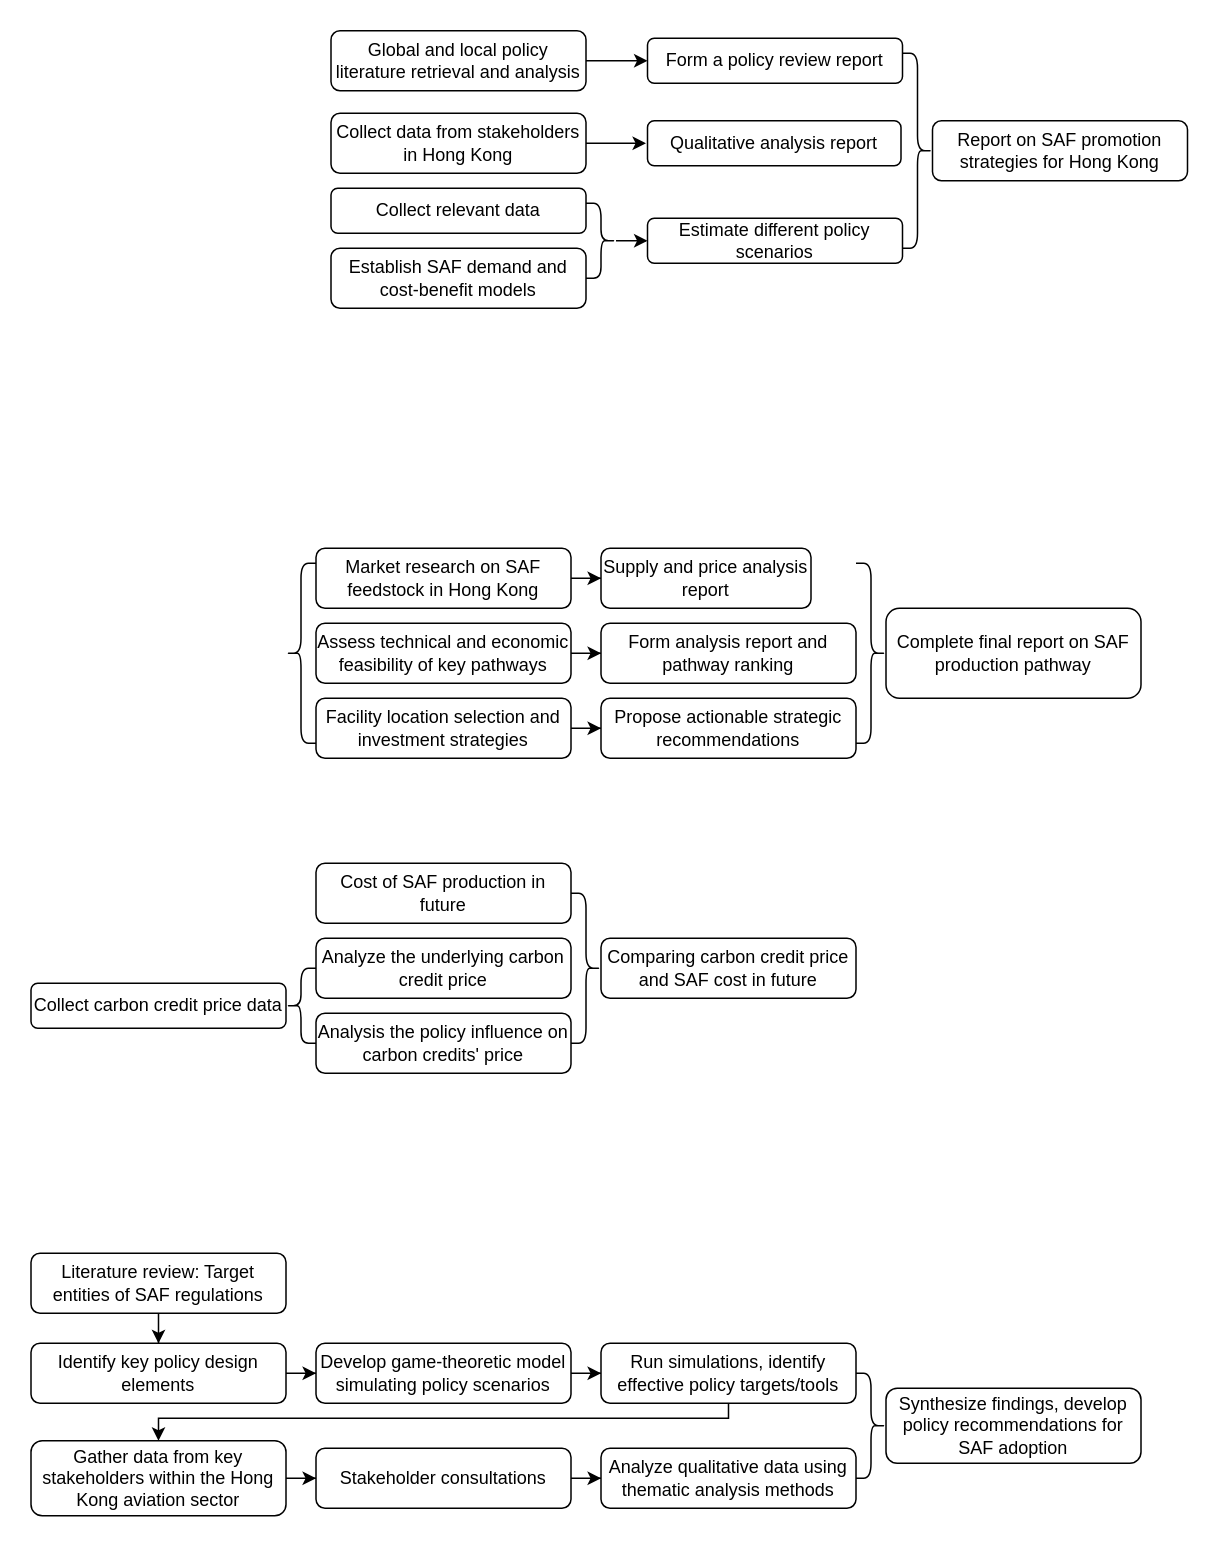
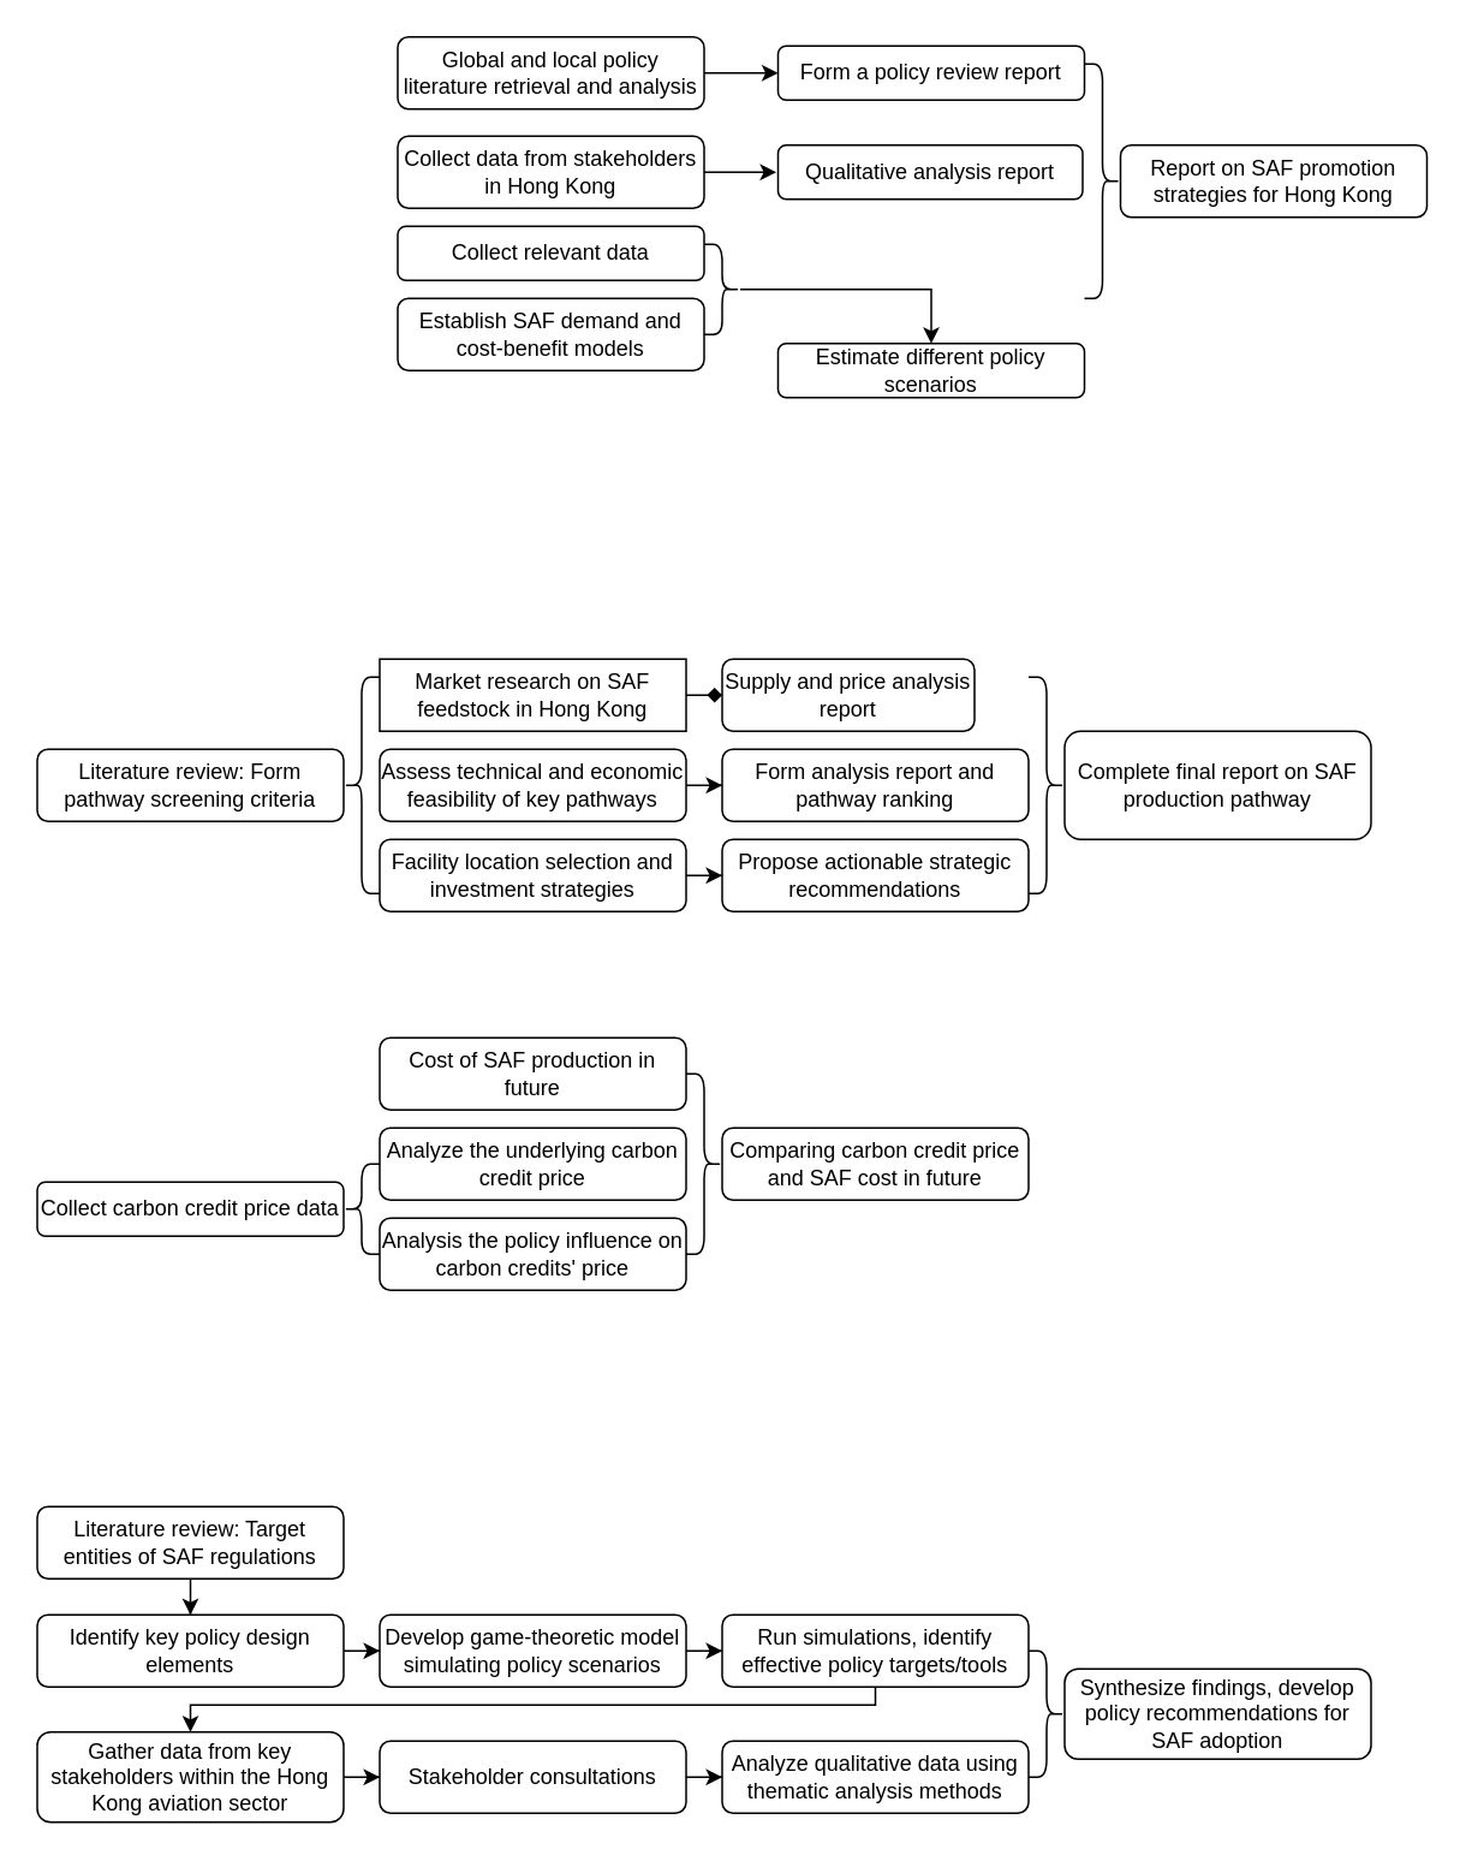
- <mxCell id="8" value="Estimate different policy scenarios" style="rounded=1;whiteSpace=wrap;html=1;" parent="1" vertex="1"><mxGeometry x="431" y="145" width="170" height="30" as="geometry" /></mxCell>
+ <mxCell id="8" value="Estimate different policy scenarios" style="rounded=1;whiteSpace=wrap;html=1;" parent="1" vertex="1"><mxGeometry x="431" y="190" width="170" height="30" as="geometry" /></mxCell>
- <mxCell id="17" value="Market research on SAF feedstock in Hong Kong" style="rounded=1;whiteSpace=wrap;html=1;" parent="1" vertex="1"><mxGeometry x="210" y="365" width="170" height="40" as="geometry" /></mxCell>
+ <mxCell id="17" value="Market research on SAF feedstock in Hong Kong" style="whiteSpace=wrap;html=1;rounded=0;" parent="1" vertex="1"><mxGeometry x="210" y="365" width="170" height="40" as="geometry" /></mxCell>
- <mxCell id="16" style="edgeStyle=orthogonalEdgeStyle;rounded=0;orthogonalLoop=1;jettySize=auto;html=1;entryX=0;entryY=0.5;entryDx=0;entryDy=0;" parent="1" source="17" target="23" edge="1"><mxGeometry relative="1" as="geometry" /></mxCell>
+ <mxCell id="16" style="edgeStyle=orthogonalEdgeStyle;rounded=0;orthogonalLoop=1;jettySize=auto;html=1;entryX=0;entryY=0.5;entryDx=0;entryDy=0;endArrow=diamond;" parent="1" source="17" target="23" edge="1"><mxGeometry relative="1" as="geometry" /></mxCell>
+ <mxCell id="15" value="Literature review: Form pathway screening criteria" style="rounded=1;whiteSpace=wrap;html=1;" parent="1" vertex="1"><mxGeometry x="20" y="415" width="170" height="40" as="geometry" /></mxCell>
